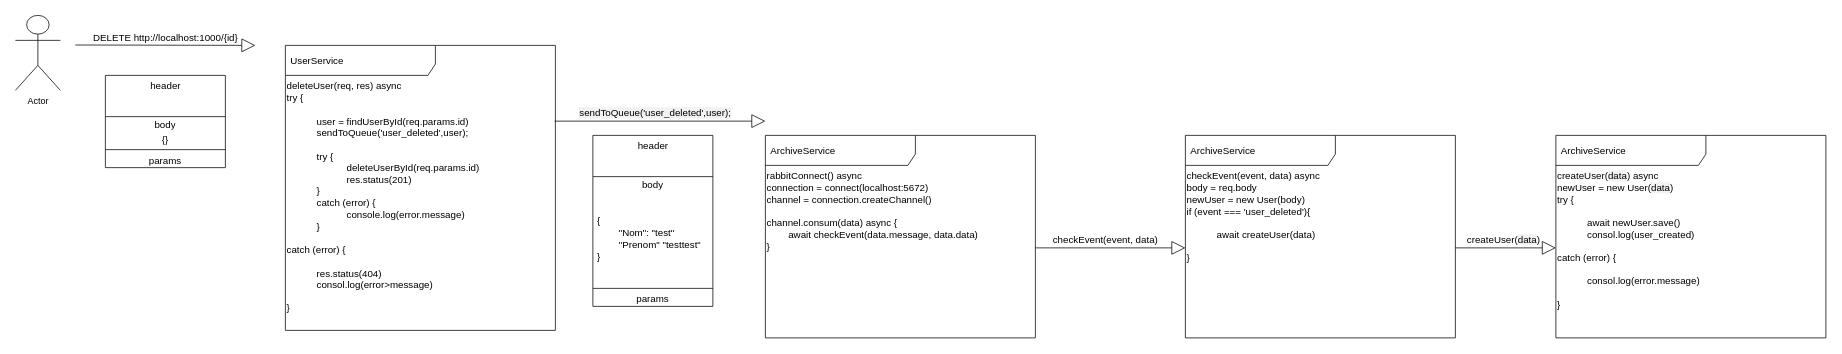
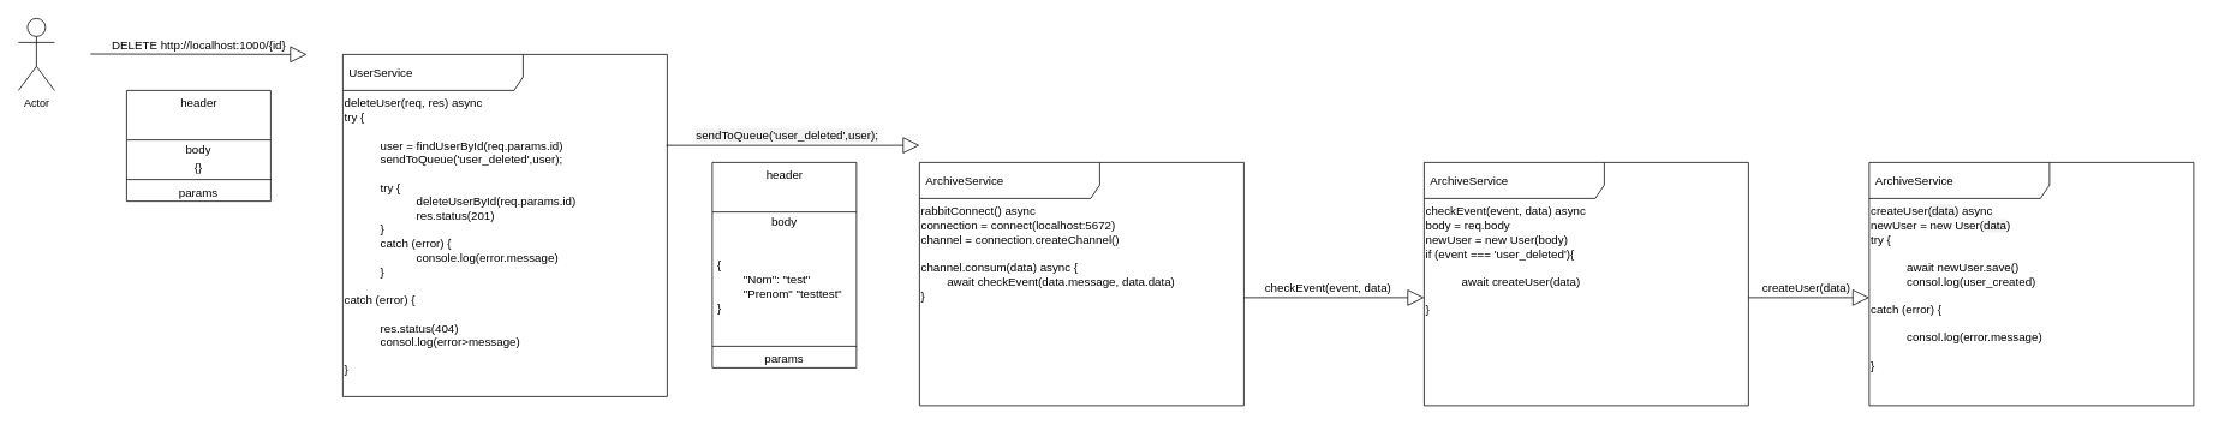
- <mxCell id="3" value="Actor" style="shape=umlActor;verticalLabelPosition=bottom;verticalAlign=top;html=1;" parent="1" vertex="1"><mxGeometry x="20" y="20" width="60" height="100" as="geometry" /></mxCell>
+ <mxCell id="3" value="Actor" style="shape=umlActor;verticalLabelPosition=bottom;verticalAlign=top;html=1;" parent="1" vertex="1"><mxGeometry x="20" y="20" width="40" height="80" as="geometry" /></mxCell>
